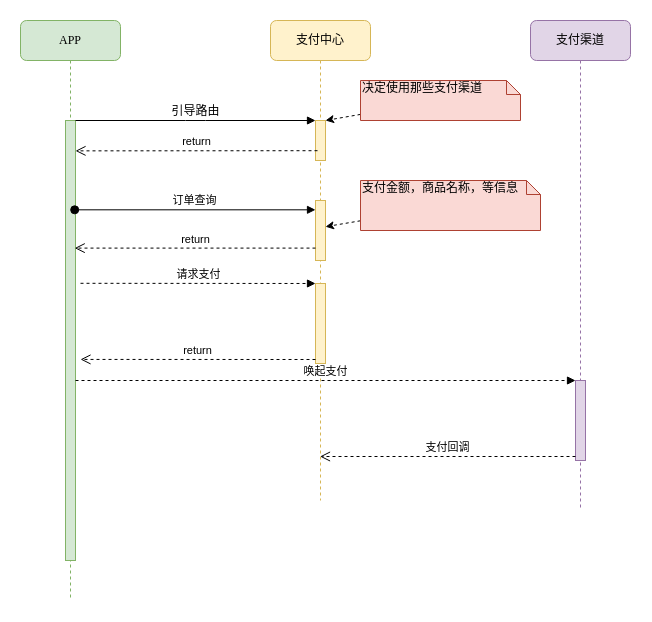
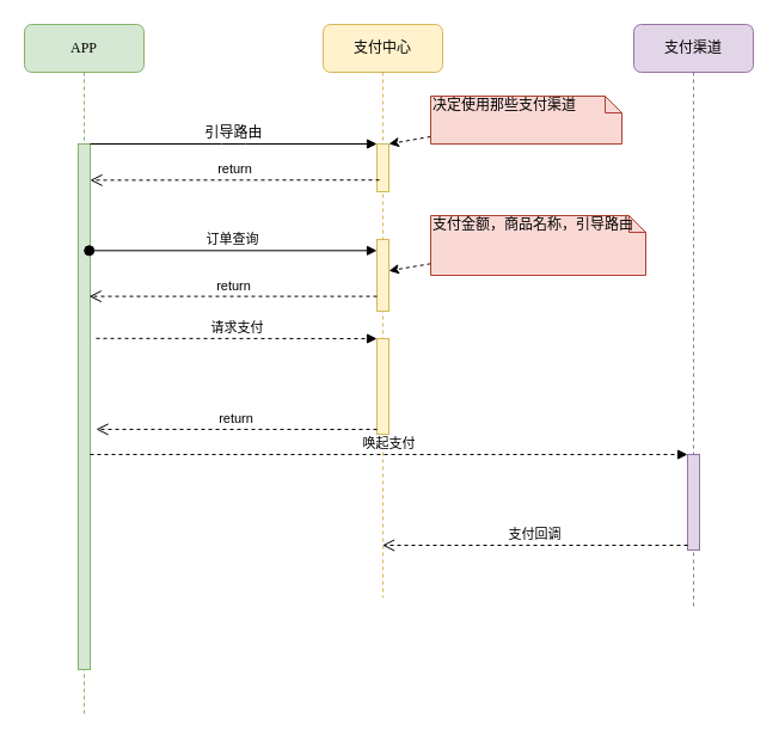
- <mxCell id="17" value="支付金额，商品名称，等信息" style="shape=note;whiteSpace=wrap;html=1;size=14;verticalAlign=top;align=left;spacingTop=-6;rounded=0;shadow=0;comic=0;labelBackgroundColor=none;strokeWidth=1;fontFamily=Verdana;fontSize=12;fillColor=#fad9d5;strokeColor=#ae4132;" vertex="1" parent="1"><mxGeometry x="360" y="180" width="180" height="50" as="geometry" /></mxCell>
+ <mxCell id="17" value="支付金额，商品名称，引导路由" style="shape=note;whiteSpace=wrap;html=1;size=14;verticalAlign=top;align=left;spacingTop=-6;rounded=0;shadow=0;comic=0;labelBackgroundColor=none;strokeWidth=1;fontFamily=Verdana;fontSize=12;fillColor=#fad9d5;strokeColor=#ae4132;" vertex="1" parent="1"><mxGeometry x="360" y="180" width="180" height="50" as="geometry" /></mxCell>
